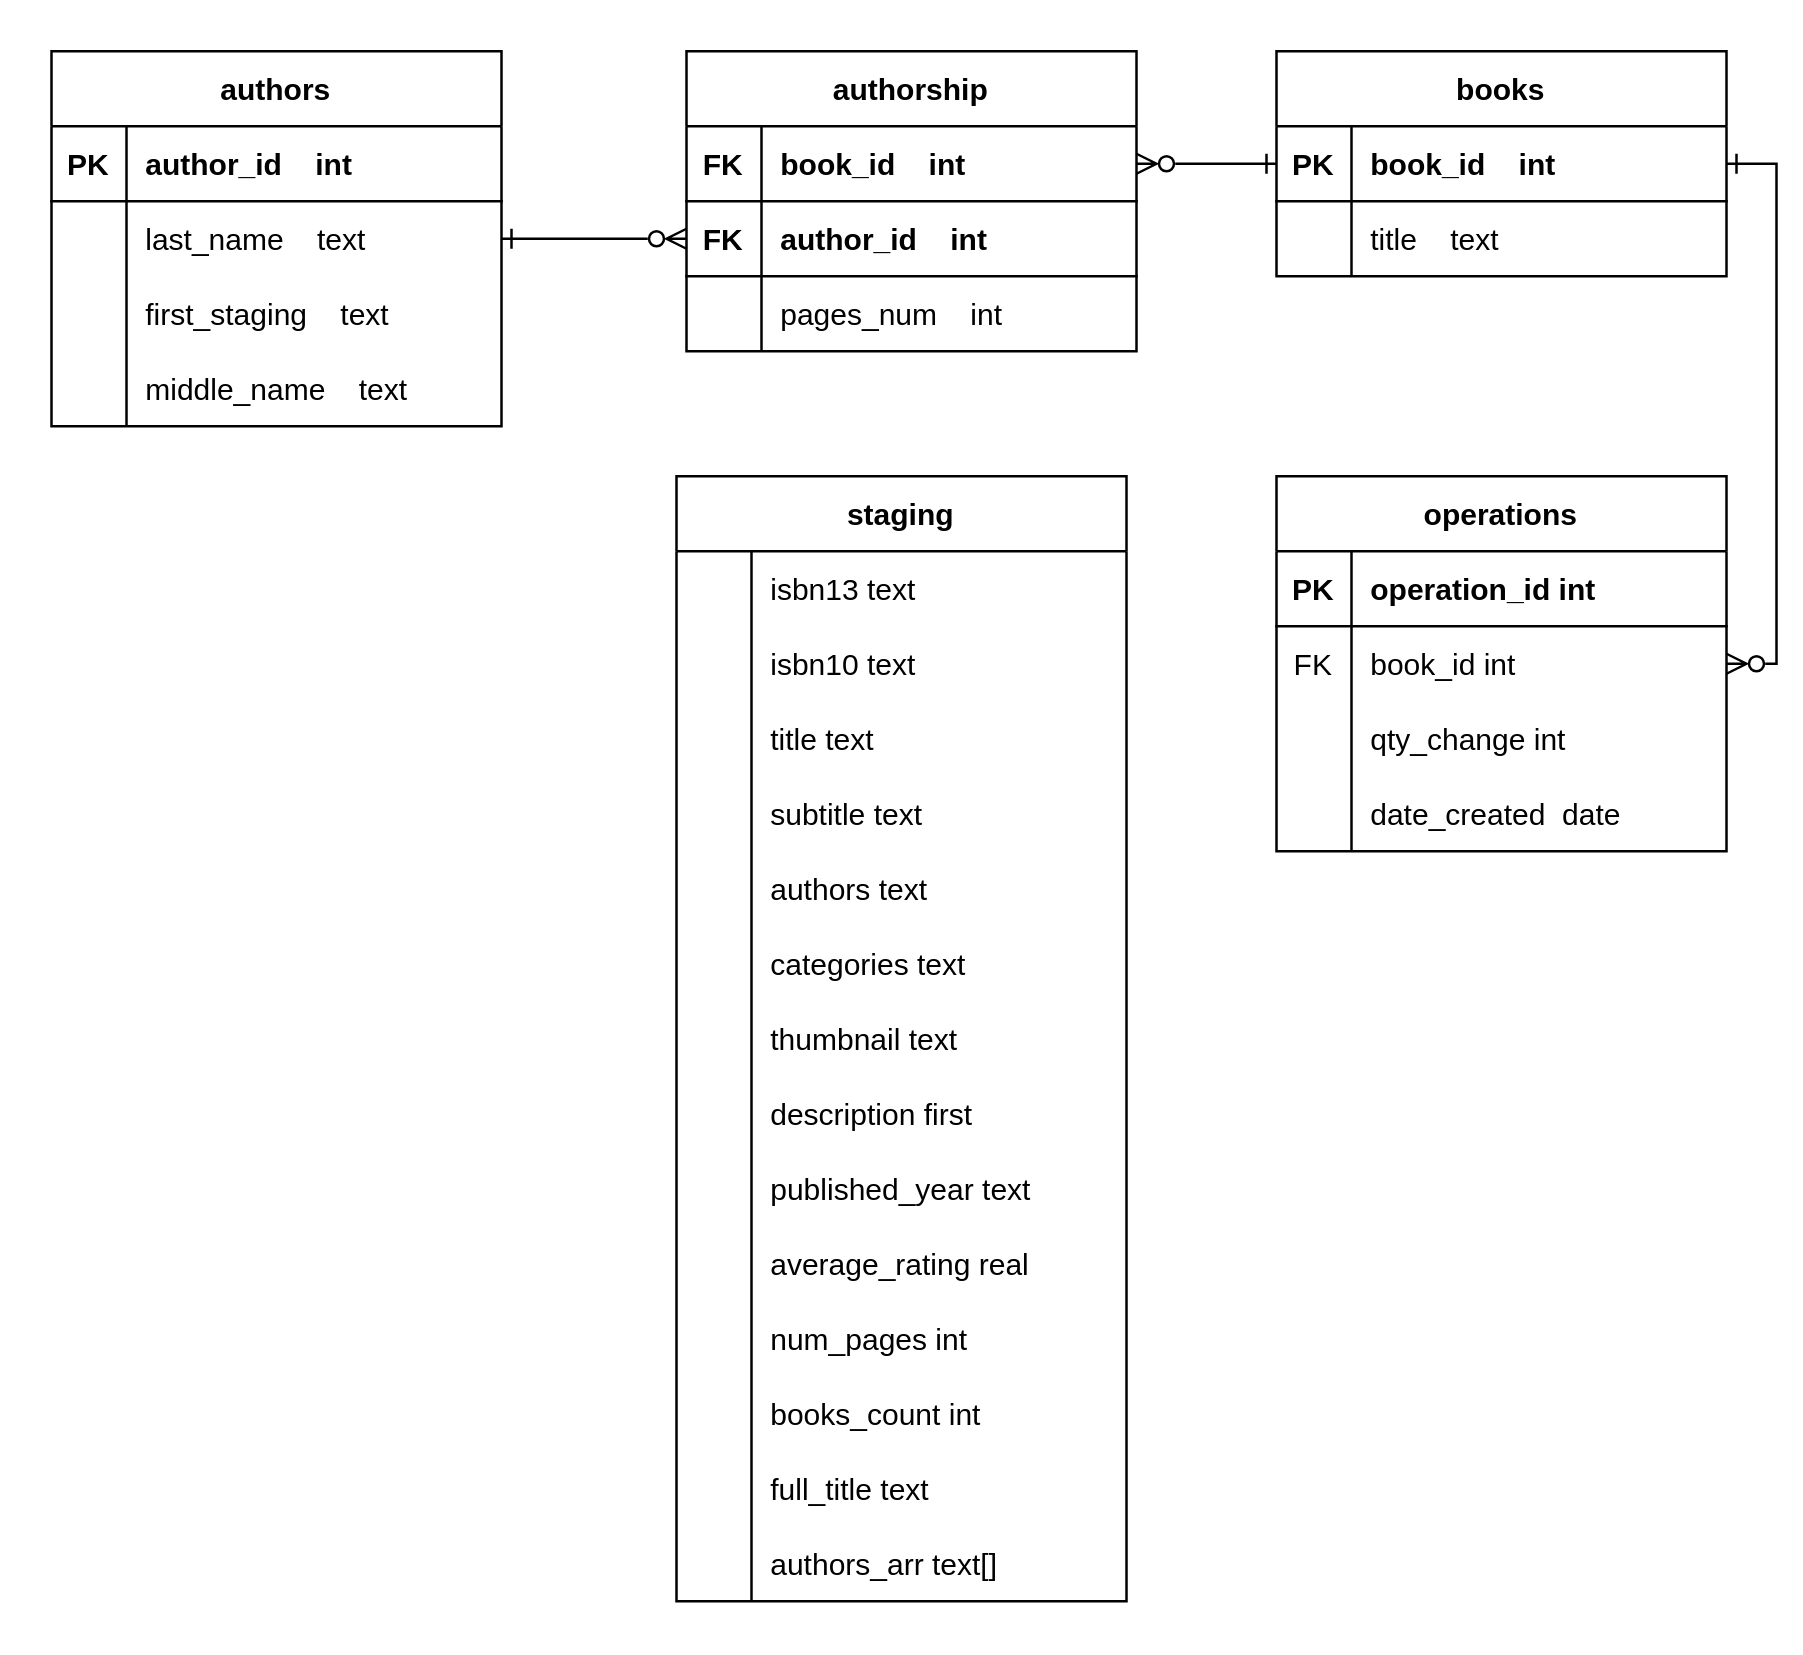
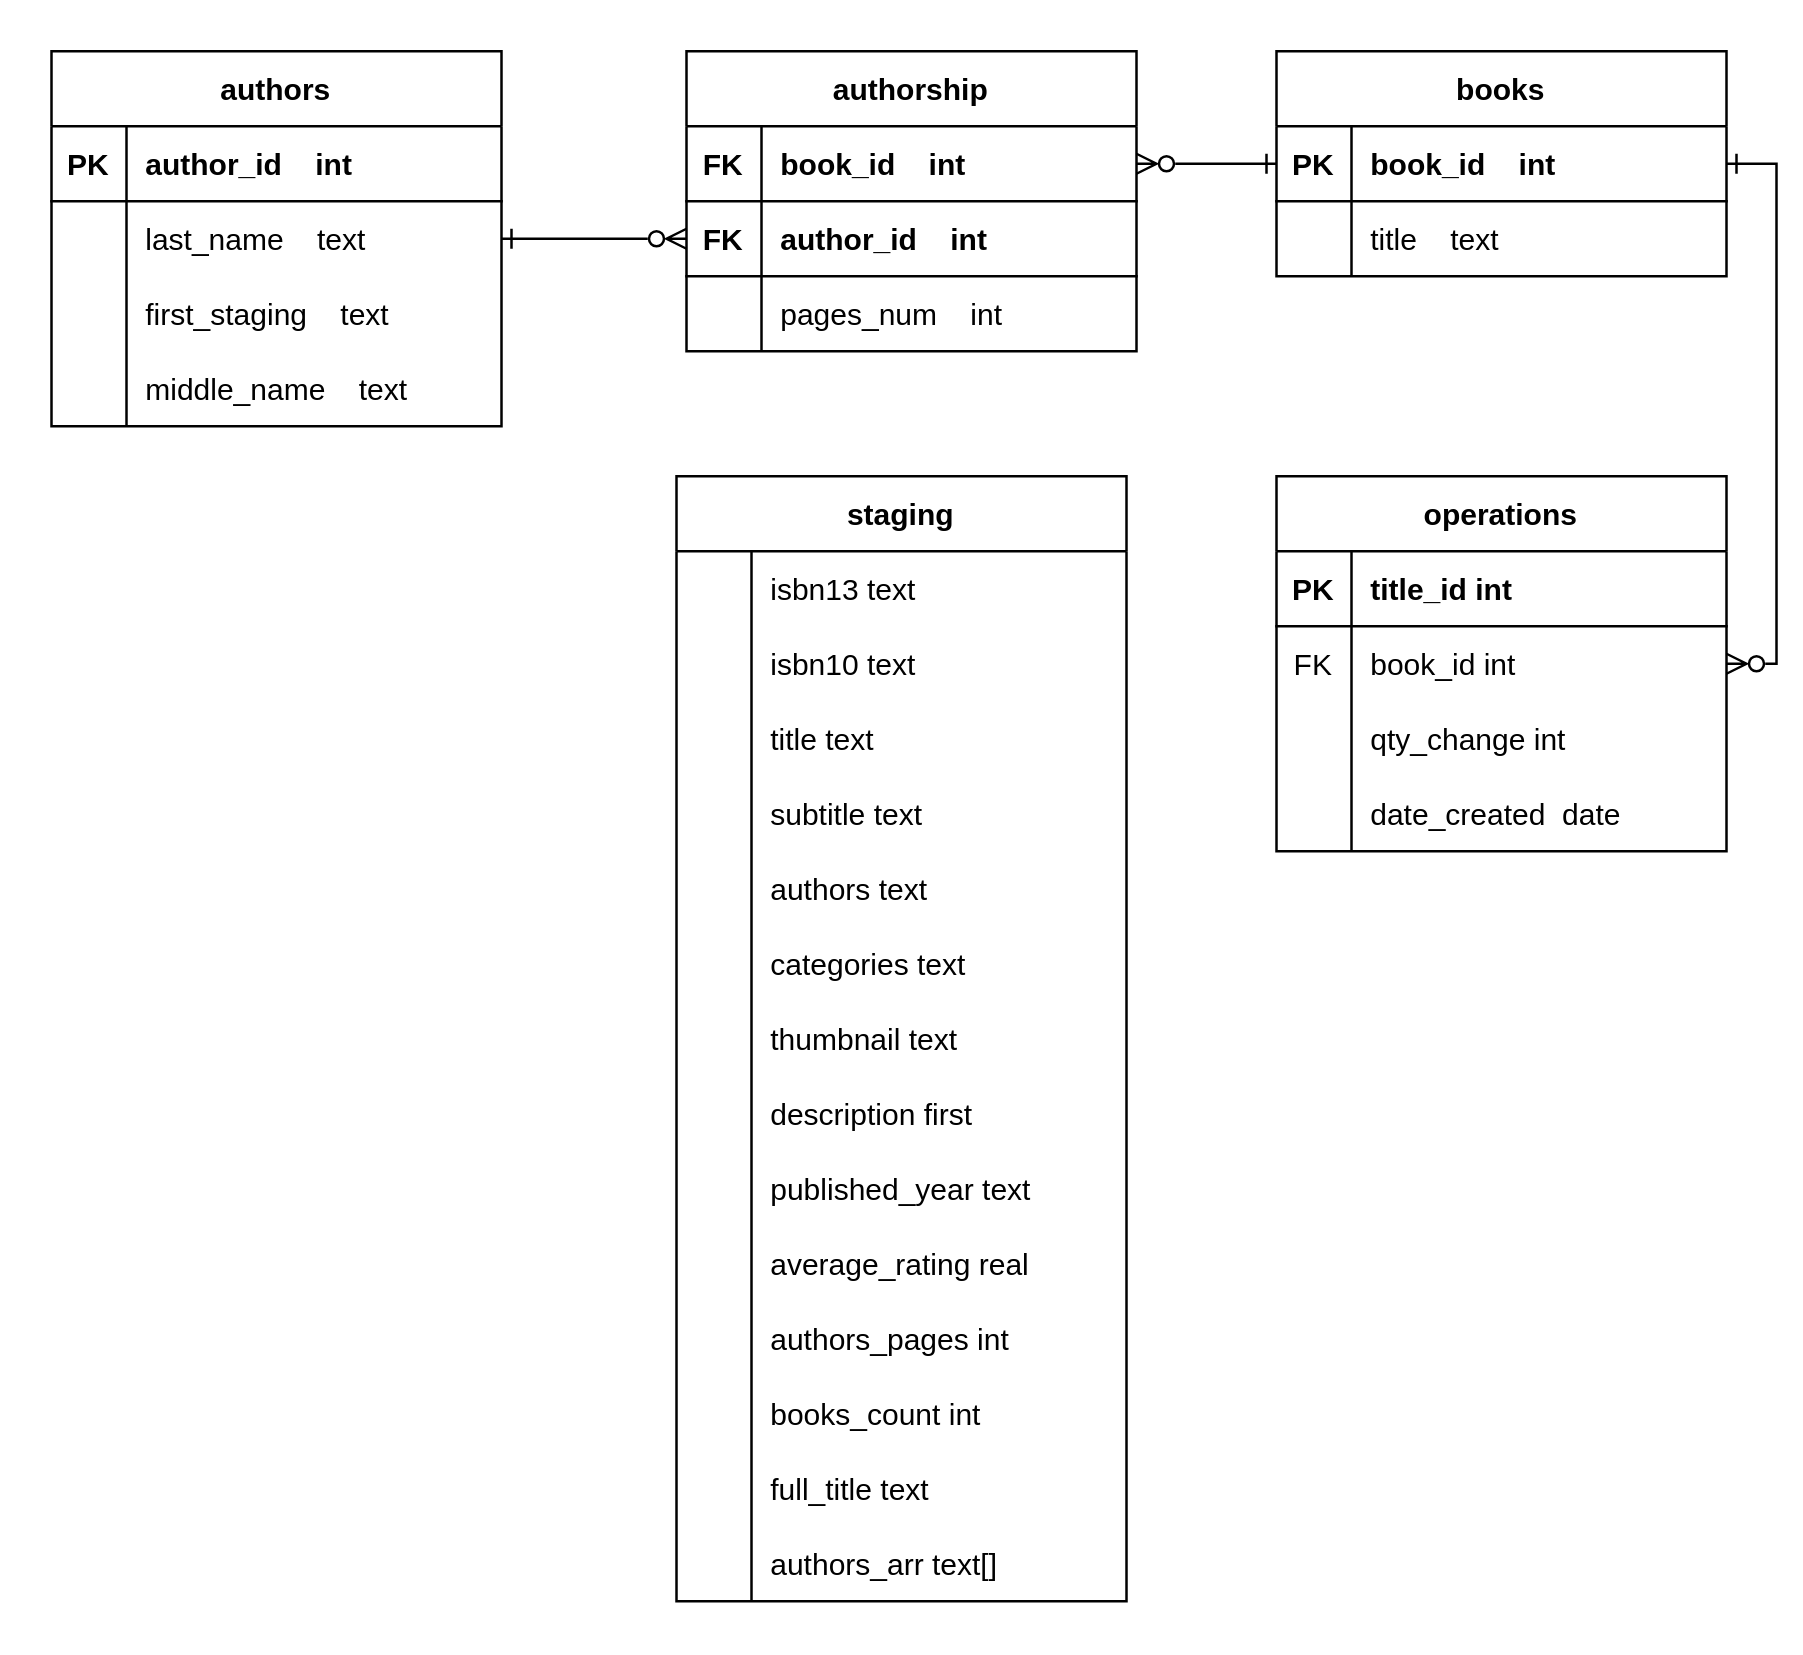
- <mxCell id="37" value="operation_id int" style="shape=partialRectangle;connectable=0;fillColor=none;top=0;left=0;bottom=0;right=0;align=left;spacingLeft=6;fontStyle=1;overflow=hidden;" parent="35" vertex="1"><mxGeometry x="30" width="150" height="30" as="geometry"><mxRectangle width="150" height="30" as="alternateBounds" /></mxGeometry></mxCell>
+ <mxCell id="37" value="title_id int" style="shape=partialRectangle;connectable=0;fillColor=none;top=0;left=0;bottom=0;right=0;align=left;spacingLeft=6;fontStyle=1;overflow=hidden;" parent="35" vertex="1"><mxGeometry x="30" width="150" height="30" as="geometry"><mxRectangle width="150" height="30" as="alternateBounds" /></mxGeometry></mxCell>
- <mxCell id="81" value="num_pages int" style="shape=partialRectangle;connectable=0;fillColor=none;top=0;left=0;bottom=0;right=0;align=left;spacingLeft=6;overflow=hidden;" vertex="1" parent="79"><mxGeometry x="30" width="150" height="30" as="geometry"><mxRectangle width="150" height="30" as="alternateBounds" /></mxGeometry></mxCell>
+ <mxCell id="81" value="authors_pages int" style="shape=partialRectangle;connectable=0;fillColor=none;top=0;left=0;bottom=0;right=0;align=left;spacingLeft=6;overflow=hidden;" vertex="1" parent="79"><mxGeometry x="30" width="150" height="30" as="geometry"><mxRectangle width="150" height="30" as="alternateBounds" /></mxGeometry></mxCell>
